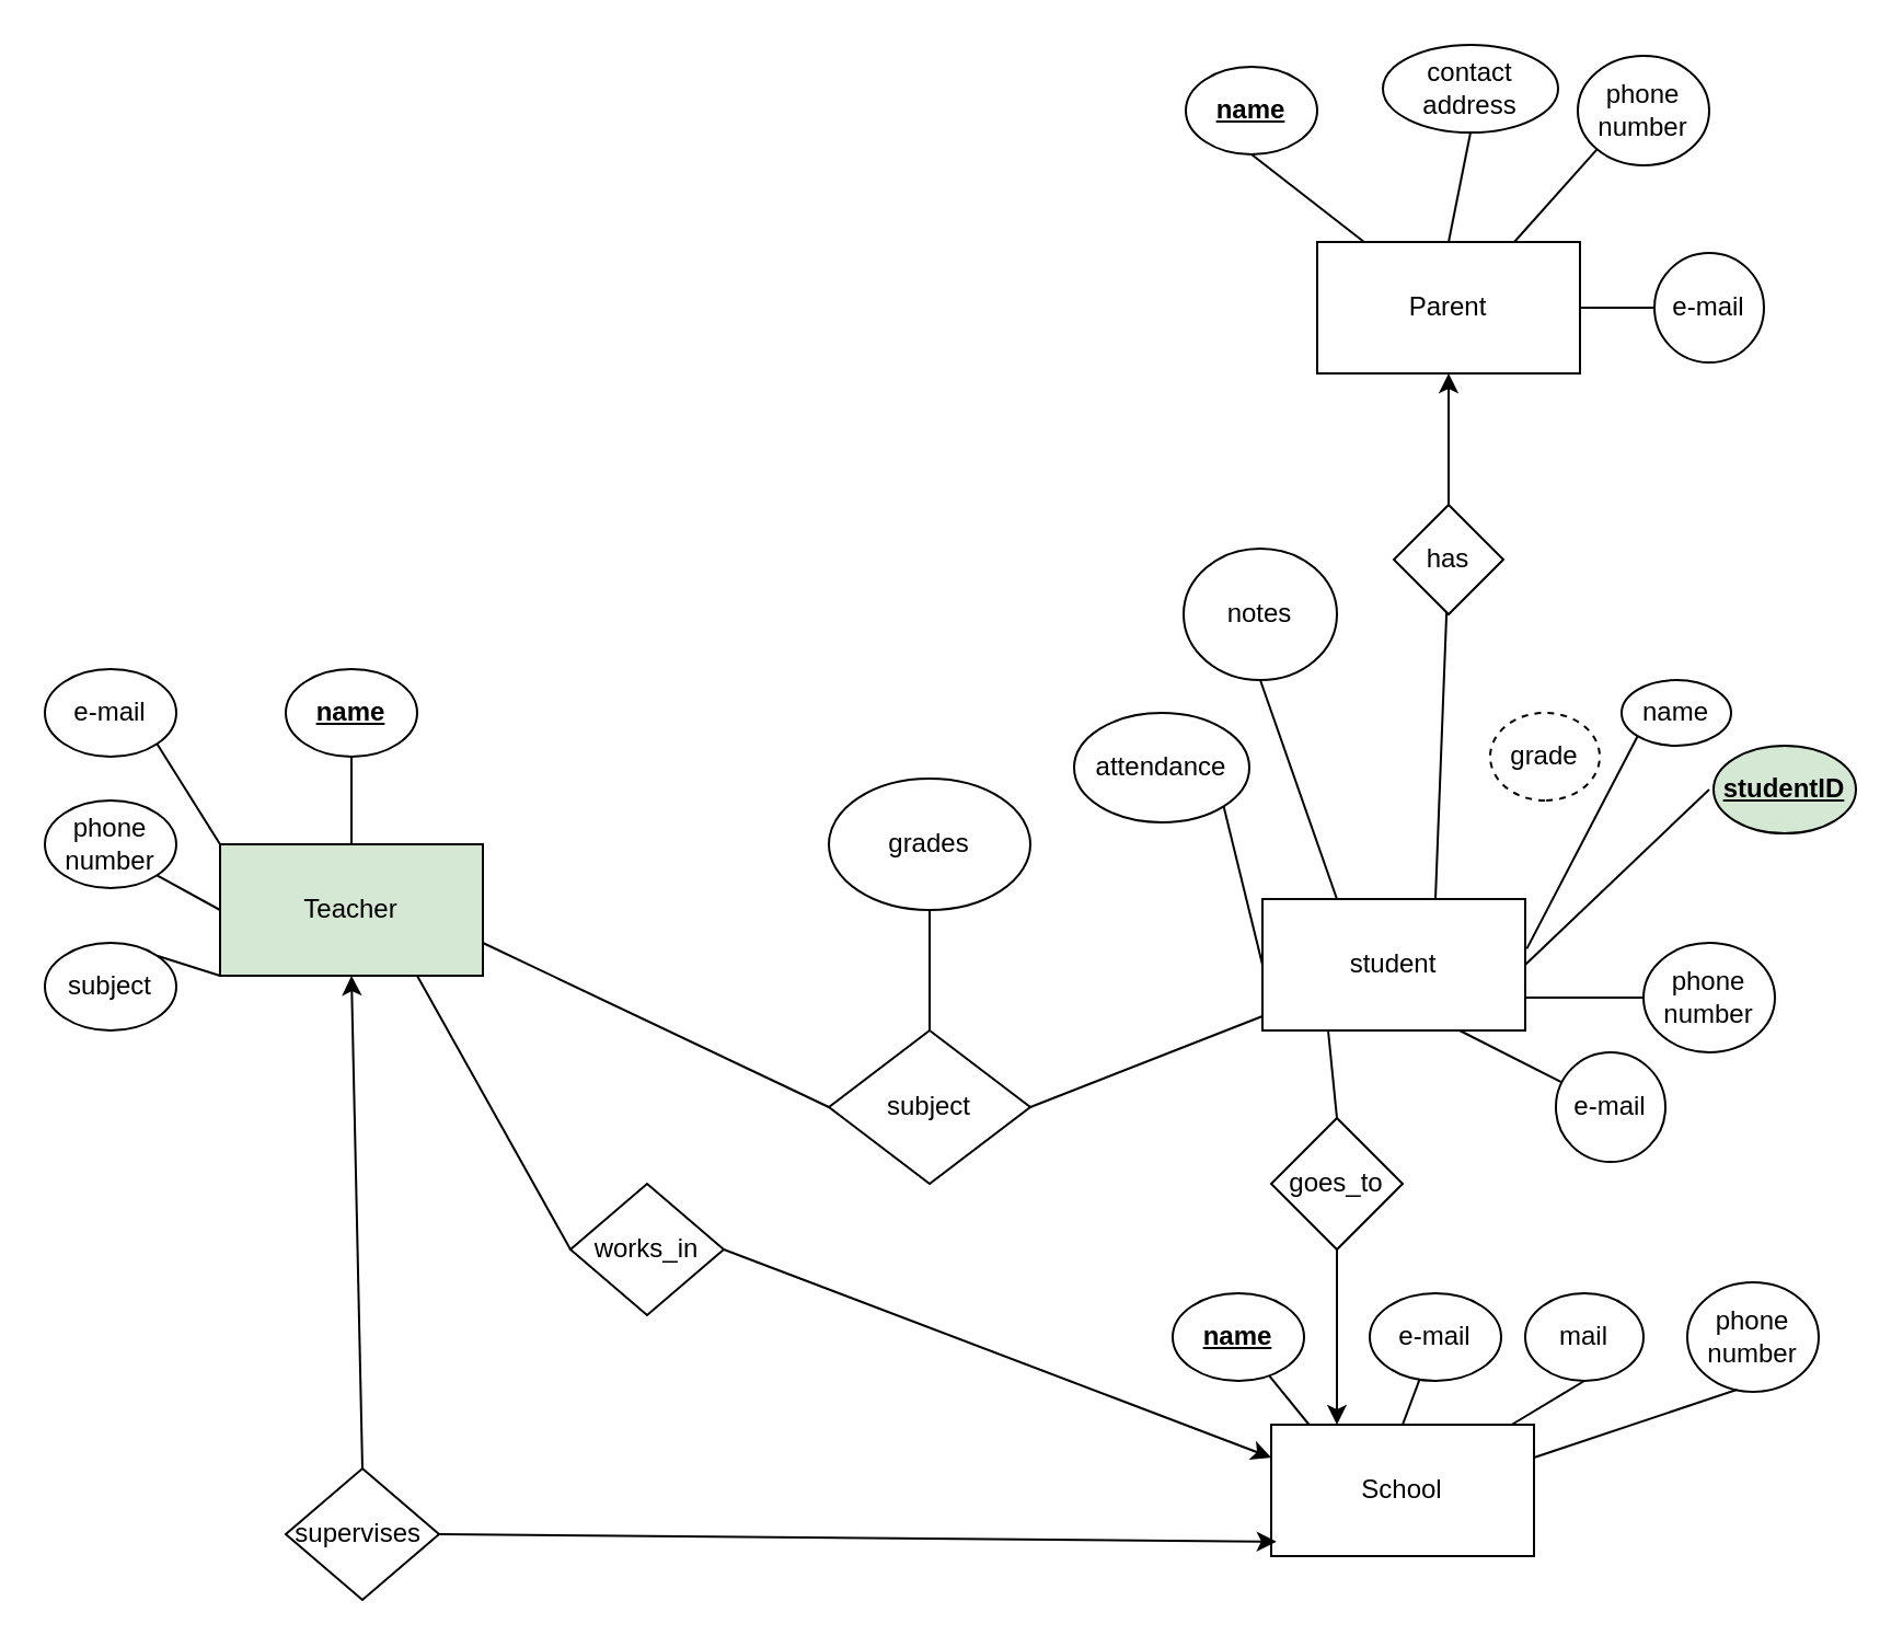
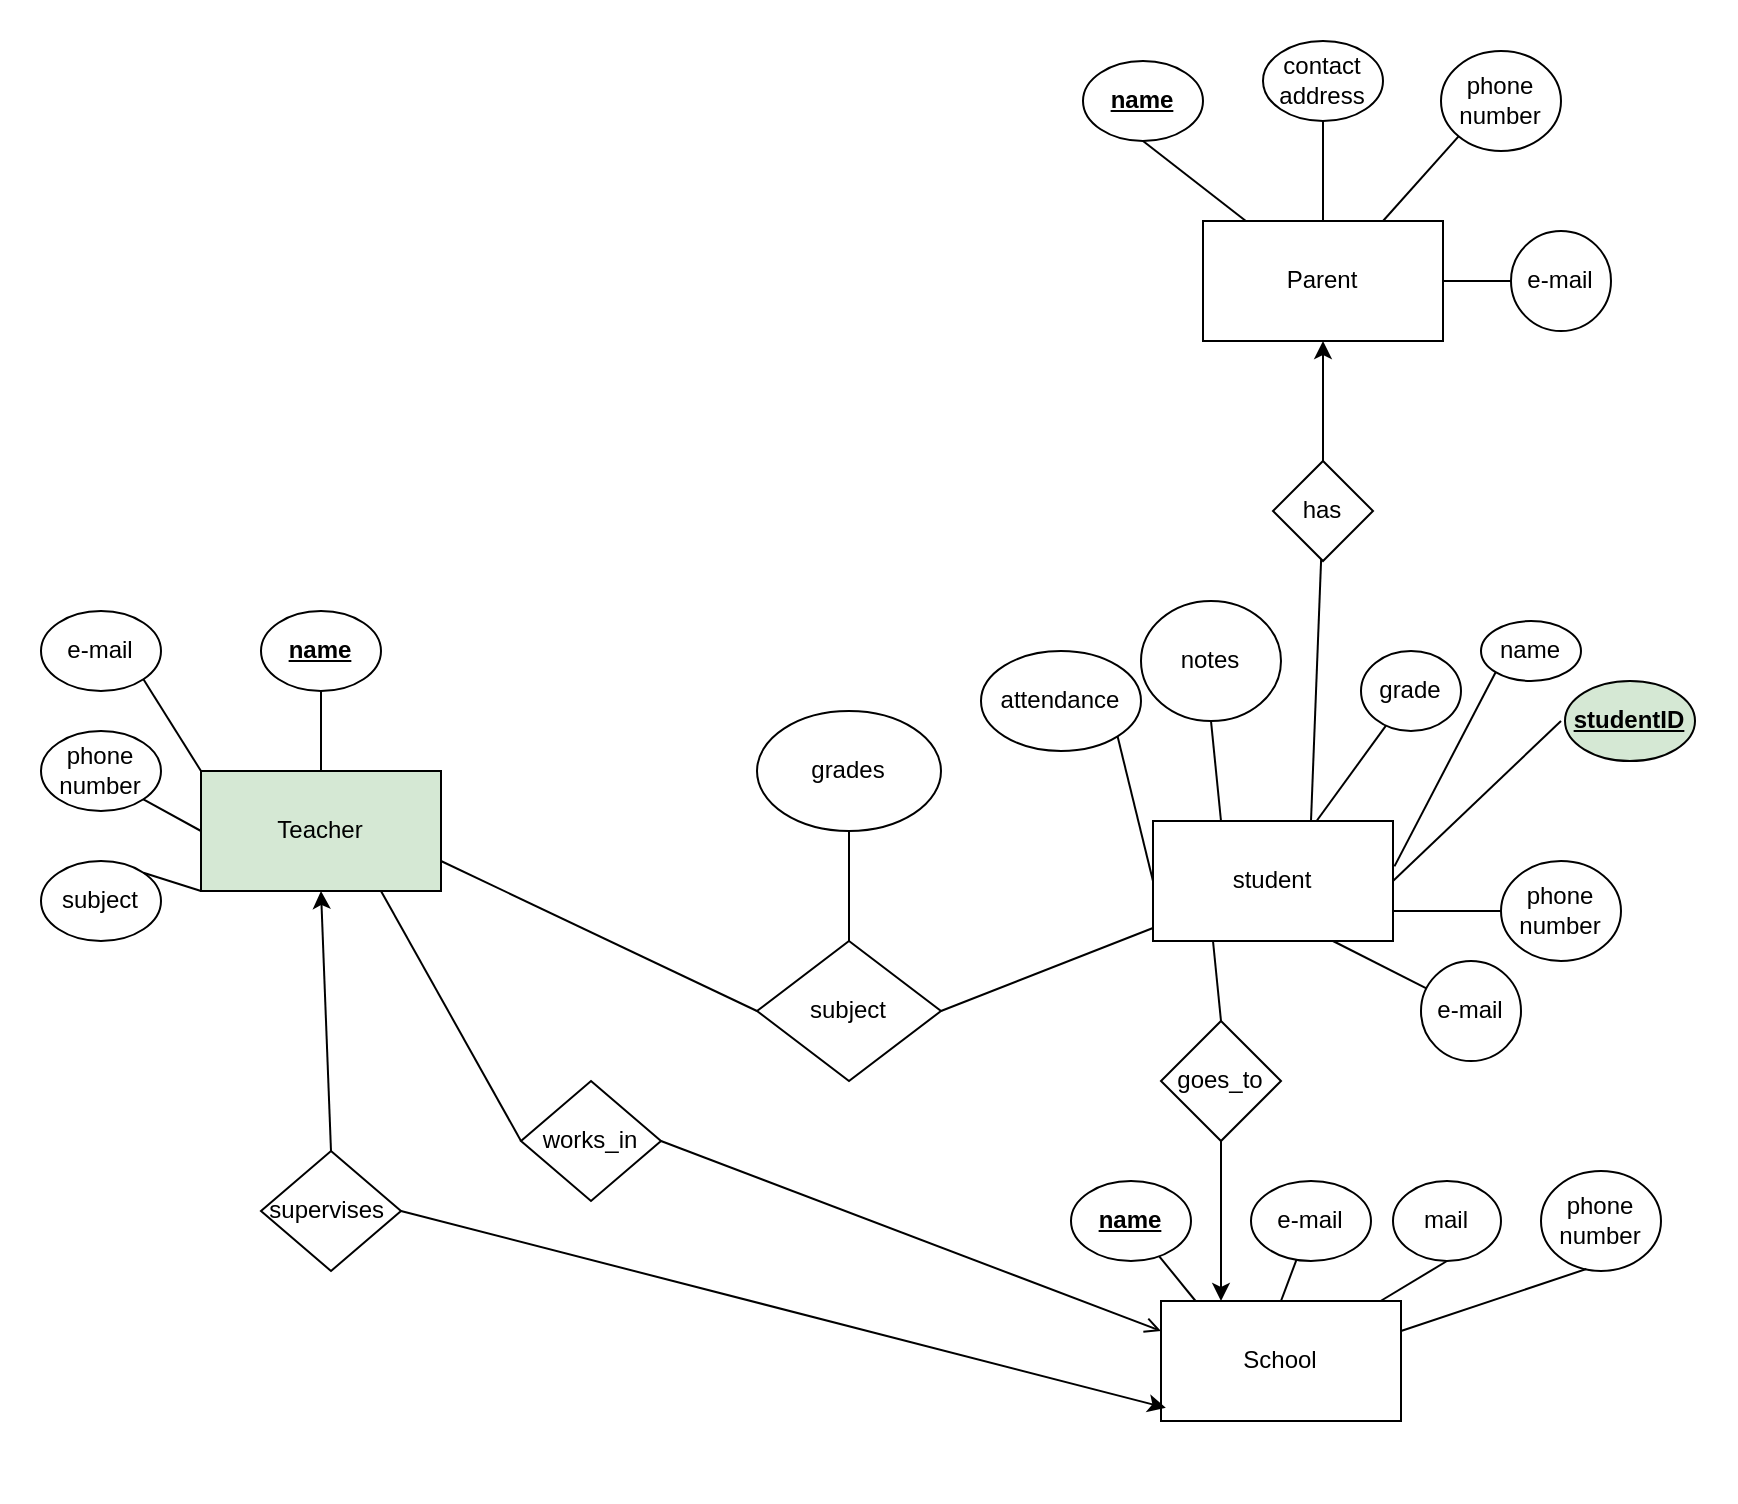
- <mxCell id="22" value="contact address" style="ellipse;whiteSpace=wrap;html=1;" parent="1" vertex="1"><mxGeometry x="631" y="20" width="80" height="40" as="geometry" /></mxCell>
+ <mxCell id="22" value="contact address" style="ellipse;whiteSpace=wrap;html=1;" parent="1" vertex="1"><mxGeometry x="631" y="20" width="60" height="40" as="geometry" /></mxCell>
- <mxCell id="12" value="notes" style="ellipse;whiteSpace=wrap;html=1;" parent="1" vertex="1"><mxGeometry x="540" y="250" width="70" height="60" as="geometry" /></mxCell>
+ <mxCell id="12" value="notes" style="ellipse;whiteSpace=wrap;html=1;" parent="1" vertex="1"><mxGeometry x="570" y="300" width="70" height="60" as="geometry" /></mxCell>
- <mxCell id="10" value="grade" style="ellipse;whiteSpace=wrap;html=1;direction=south;dashed=1;" parent="1" vertex="1"><mxGeometry x="680" y="325" width="50" height="40" as="geometry" /></mxCell>
+ <mxCell id="10" value="grade" style="ellipse;whiteSpace=wrap;html=1;direction=south;" parent="1" vertex="1"><mxGeometry x="680" y="325" width="50" height="40" as="geometry" /></mxCell>
+ <mxCell id="17" value="" style="endArrow=none;html=1;" parent="1" source="10" target="6" edge="1"><mxGeometry width="50" height="50" relative="1" as="geometry"><mxPoint x="610" y="470" as="sourcePoint" /><mxPoint x="660" y="410" as="targetPoint" /></mxGeometry></mxCell>
- <mxCell id="49" value="" style="endArrow=classic;html=1;exitX=1;exitY=0.5;exitDx=0;exitDy=0;entryX=0;entryY=0.25;entryDx=0;entryDy=0;" parent="1" source="33" target="23" edge="1"><mxGeometry width="50" height="50" relative="1" as="geometry"><mxPoint x="420" y="310" as="sourcePoint" /><mxPoint x="470" y="260" as="targetPoint" /></mxGeometry></mxCell>
+ <mxCell id="49" value="" style="endArrow=open;html=1;exitX=1;exitY=0.5;exitDx=0;exitDy=0;entryX=0;entryY=0.25;entryDx=0;entryDy=0;" parent="1" source="33" target="23" edge="1"><mxGeometry width="50" height="50" relative="1" as="geometry"><mxPoint x="420" y="310" as="sourcePoint" /><mxPoint x="470" y="260" as="targetPoint" /></mxGeometry></mxCell>
- <mxCell id="47" value="supervises&amp;nbsp;" style="rhombus;whiteSpace=wrap;html=1;" parent="1" vertex="1"><mxGeometry x="130" y="670" width="70" height="60" as="geometry" /></mxCell>
+ <mxCell id="47" value="supervises&amp;nbsp;" style="rhombus;whiteSpace=wrap;html=1;" parent="1" vertex="1"><mxGeometry x="130" y="575" width="70" height="60" as="geometry" /></mxCell>
